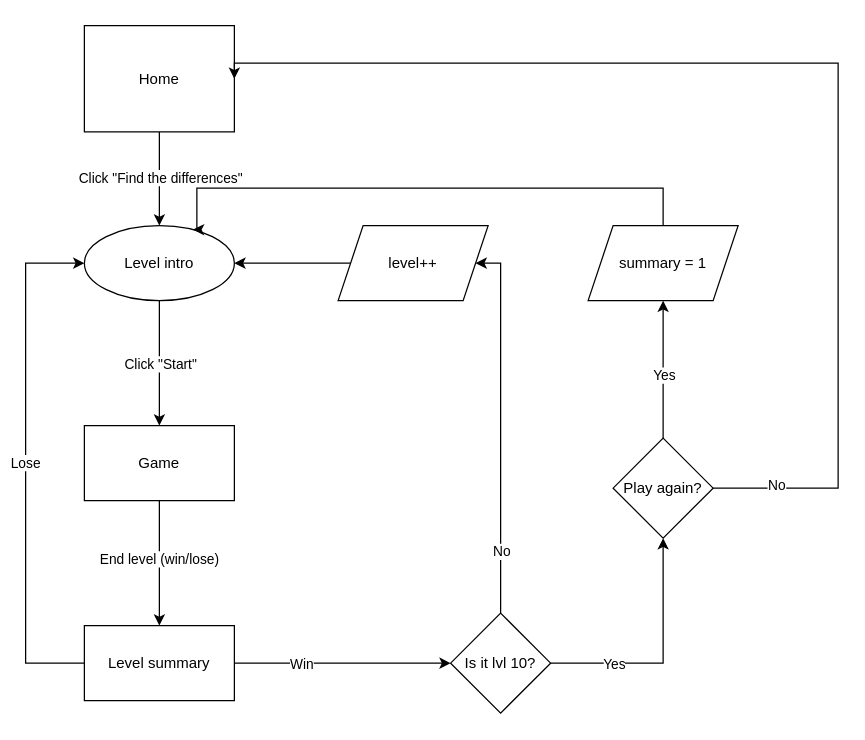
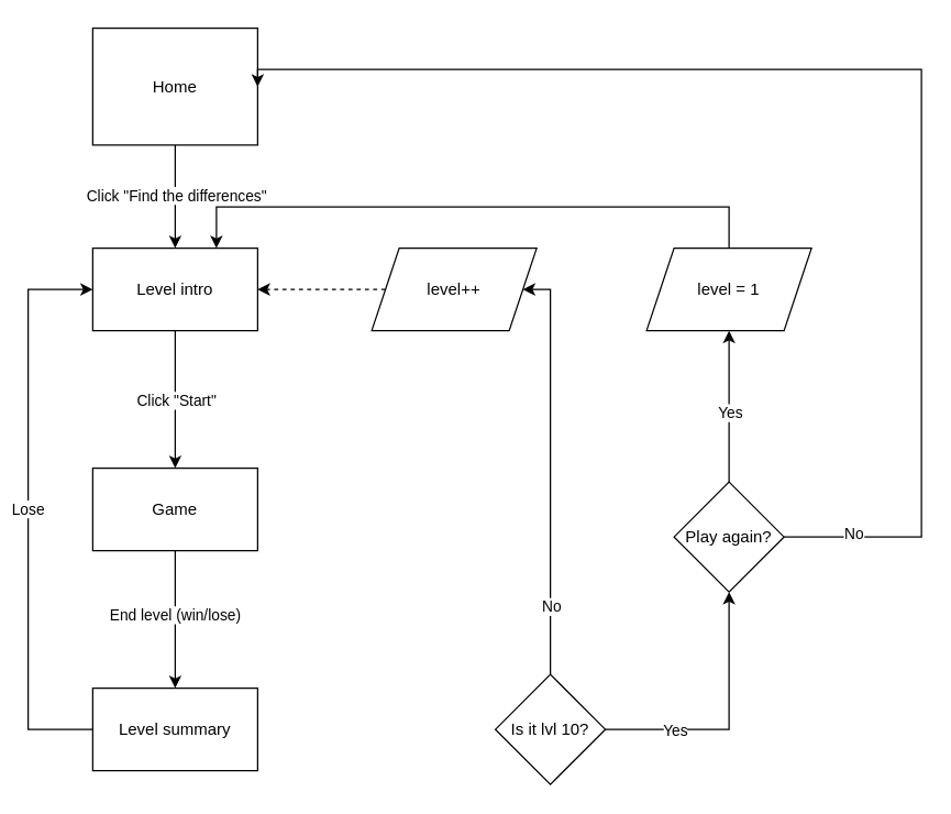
- <mxCell id="7" value="Level intro" style="ellipse;whiteSpace=wrap;html=1;" vertex="1" parent="1"><mxGeometry x="67" y="180" width="120" height="60" as="geometry" /></mxCell>
+ <mxCell id="7" value="Level intro" style="rounded=0;whiteSpace=wrap;html=1;" vertex="1" parent="1"><mxGeometry x="67" y="180" width="120" height="60" as="geometry" /></mxCell>
- <mxCell id="21" style="edgeStyle=orthogonalEdgeStyle;rounded=0;orthogonalLoop=1;jettySize=auto;html=1;" edge="1" parent="1" source="22" target="7"><mxGeometry relative="1" as="geometry" /></mxCell>
+ <mxCell id="21" style="edgeStyle=orthogonalEdgeStyle;rounded=0;orthogonalLoop=1;jettySize=auto;html=1;dashed=1;" edge="1" parent="1" source="22" target="7"><mxGeometry relative="1" as="geometry" /></mxCell>
- <mxCell id="29" value="summary = 1" style="shape=parallelogram;perimeter=parallelogramPerimeter;whiteSpace=wrap;html=1;fixedSize=1;" vertex="1" parent="1"><mxGeometry x="470" y="180" width="120" height="60" as="geometry" /></mxCell>
+ <mxCell id="29" value="level = 1" style="shape=parallelogram;perimeter=parallelogramPerimeter;whiteSpace=wrap;html=1;fixedSize=1;" vertex="1" parent="1"><mxGeometry x="470" y="180" width="120" height="60" as="geometry" /></mxCell>
- <mxCell id="13" style="edgeStyle=orthogonalEdgeStyle;rounded=0;orthogonalLoop=1;jettySize=auto;html=1;exitX=1;exitY=0.5;exitDx=0;exitDy=0;" edge="1" parent="1" source="15" target="20"><mxGeometry relative="1" as="geometry" /></mxCell>
- <mxCell id="14" value="Win" style="edgeLabel;html=1;align=center;verticalAlign=middle;resizable=0;points=[];" connectable="0" vertex="1" parent="13"><mxGeometry x="-0.204" y="-1" relative="1" as="geometry"><mxPoint x="-16" y="-1" as="offset" /></mxGeometry></mxCell>
